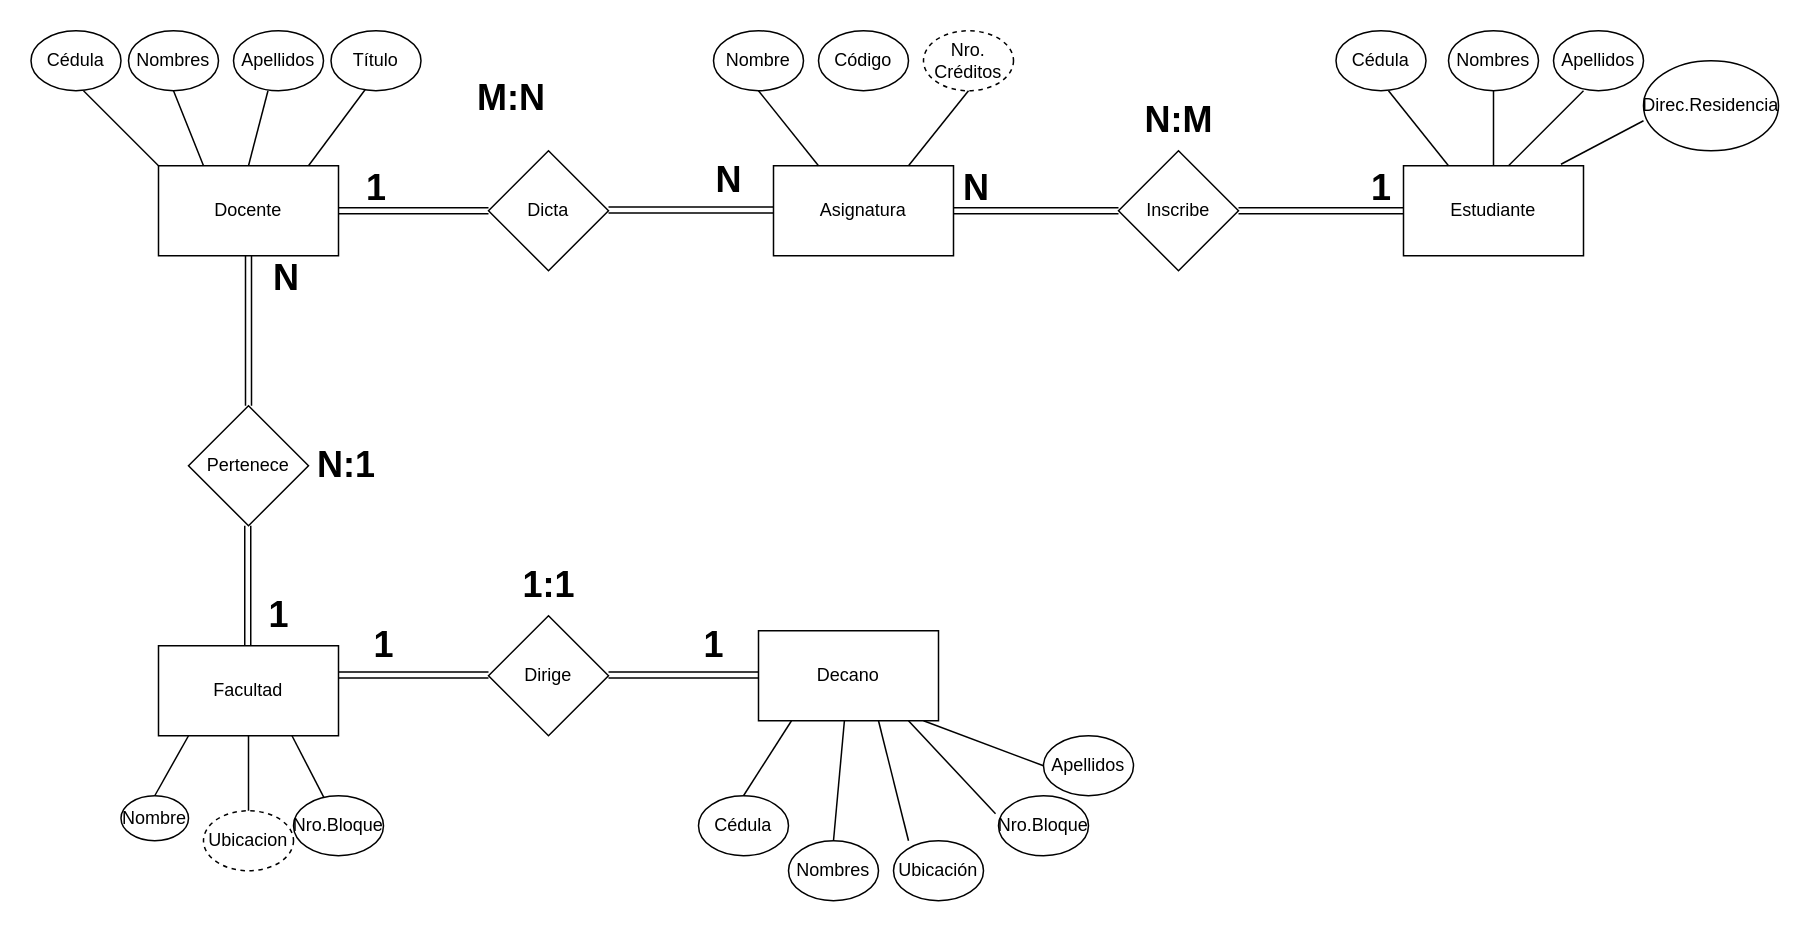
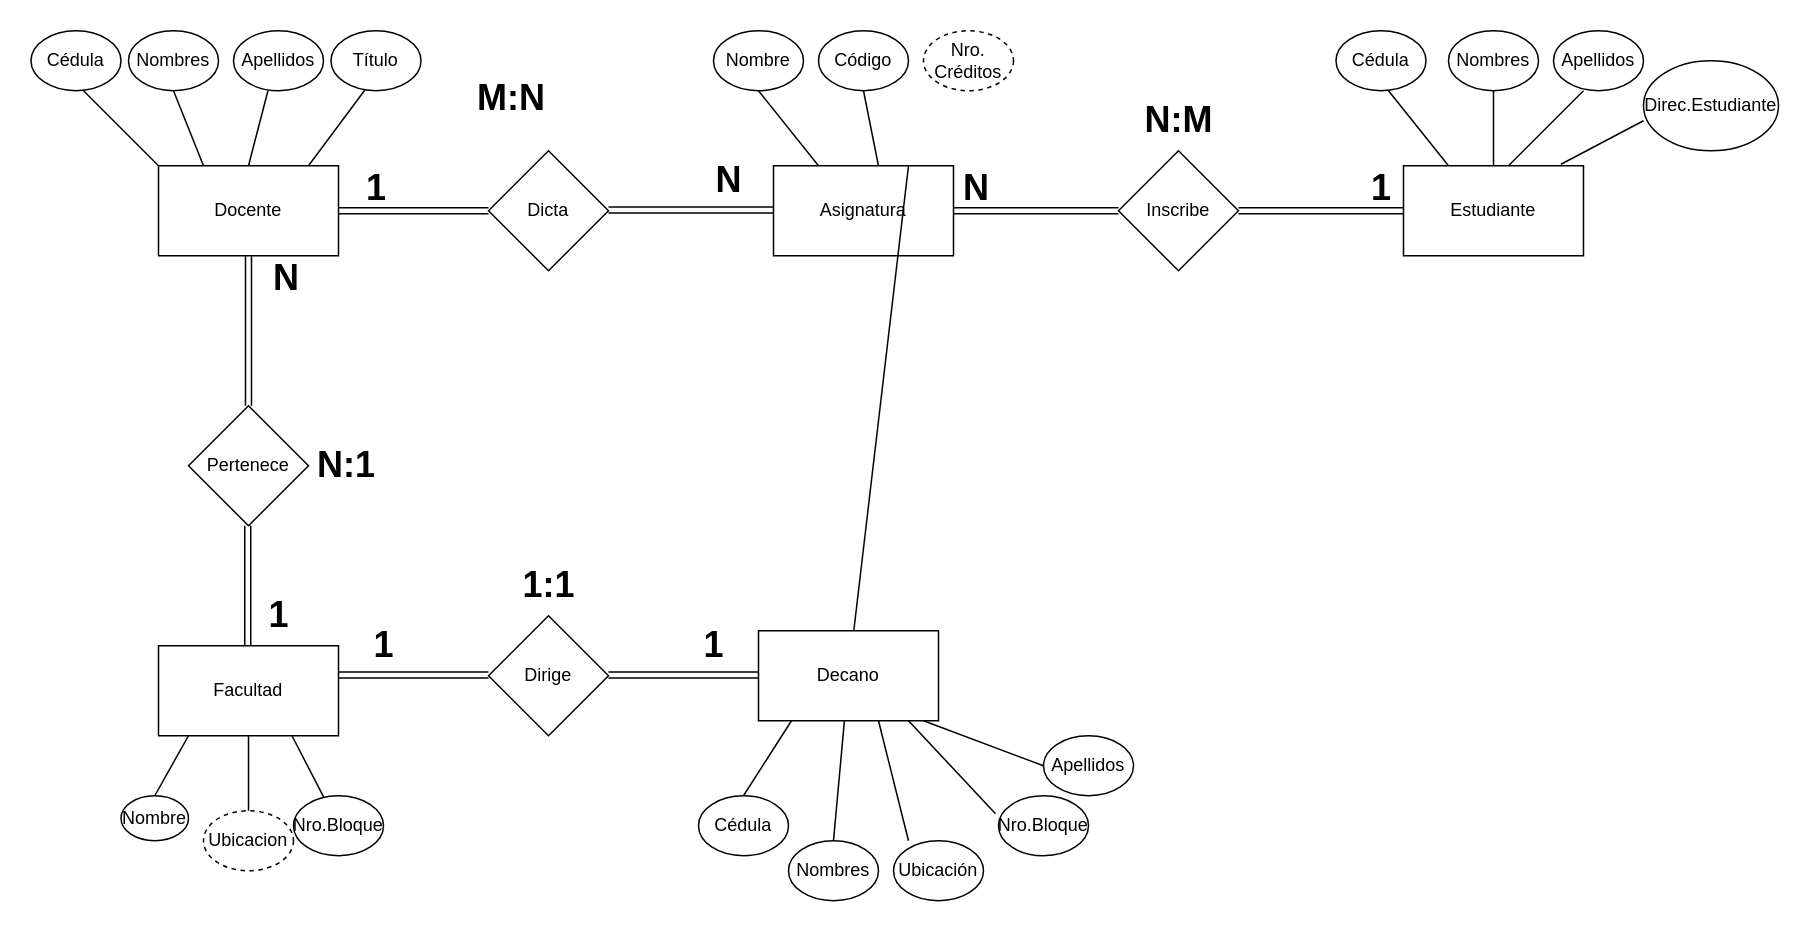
- <mxCell id="64" value="Direc.Residencia" style="ellipse;whiteSpace=wrap;html=1;" vertex="1" parent="1"><mxGeometry x="1095" y="40" width="90" height="60" as="geometry" /></mxCell>
+ <mxCell id="64" value="Direc.Estudiante" style="ellipse;whiteSpace=wrap;html=1;" vertex="1" parent="1"><mxGeometry x="1095" y="40" width="90" height="60" as="geometry" /></mxCell>
+ <mxCell id="59" value="" style="endArrow=none;html=1;rounded=0;entryX=0.5;entryY=1;entryDx=0;entryDy=0;exitX=0.583;exitY=0;exitDx=0;exitDy=0;exitPerimeter=0;" edge="1" parent="1" source="5" target="56"><mxGeometry width="50" height="50" relative="1" as="geometry"><mxPoint x="585" y="100" as="sourcePoint" /><mxPoint x="565" y="60" as="targetPoint" /></mxGeometry></mxCell>
- <mxCell id="60" value="" style="endArrow=none;html=1;rounded=0;exitX=0.75;exitY=0;exitDx=0;exitDy=0;entryX=0.5;entryY=1;entryDx=0;entryDy=0;" edge="1" parent="1" source="5" target="57"><mxGeometry width="50" height="50" relative="1" as="geometry"><mxPoint x="595" y="117" as="sourcePoint" /><mxPoint x="585" y="70" as="targetPoint" /></mxGeometry></mxCell>
+ <mxCell id="60" value="" style="endArrow=none;html=1;rounded=0;exitX=0.75;exitY=0;exitDx=0;exitDy=0;" edge="1" parent="1" source="5" target="3"><mxGeometry width="50" height="50" relative="1" as="geometry"><mxPoint x="595" y="117" as="sourcePoint" /><mxPoint x="585" y="70" as="targetPoint" /></mxGeometry></mxCell>
